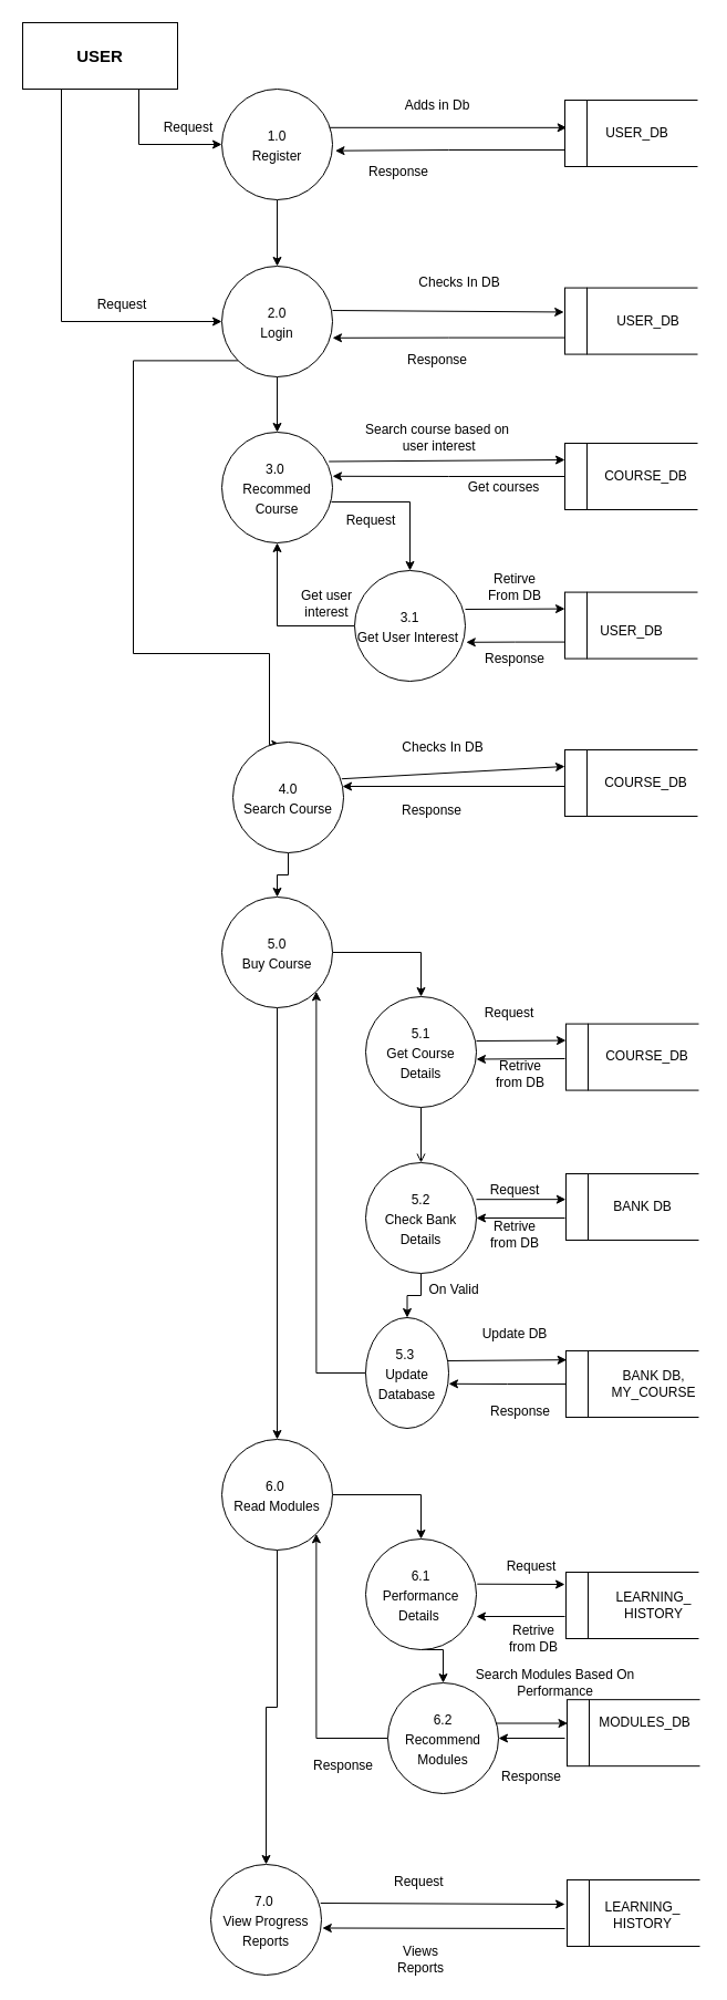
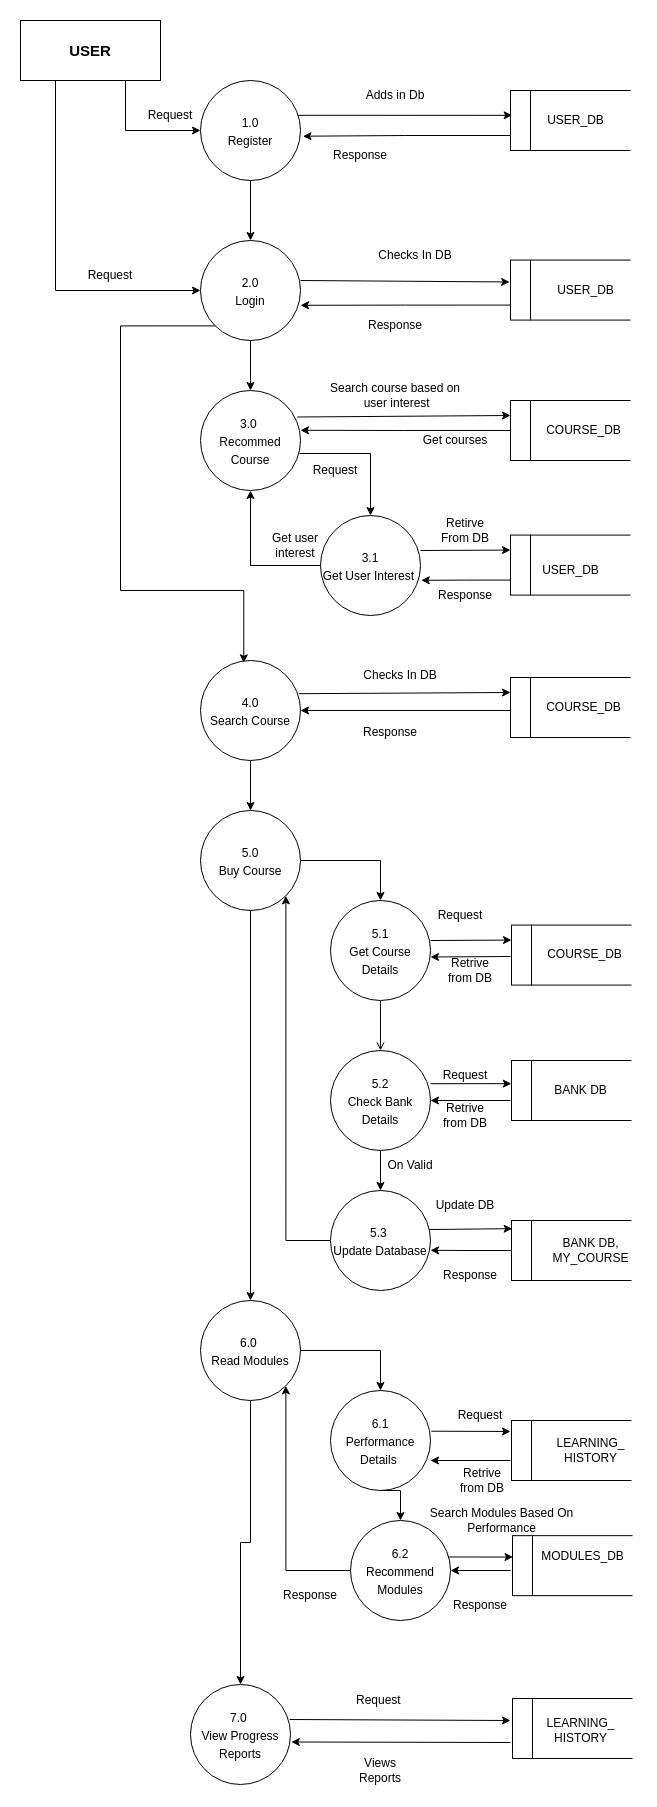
- <mxCell id="15" value="&lt;font style=&quot;font-size: 12px&quot;&gt;4.0&lt;br&gt;Search Course&lt;br&gt;&lt;/font&gt;" style="ellipse;whiteSpace=wrap;html=1;aspect=fixed;fontSize=15;" vertex="1" parent="1"><mxGeometry x="210" y="670" width="100" height="100" as="geometry" /></mxCell>
+ <mxCell id="15" value="&lt;font style=&quot;font-size: 12px&quot;&gt;4.0&lt;br&gt;Search Course&lt;br&gt;&lt;/font&gt;" style="ellipse;whiteSpace=wrap;html=1;aspect=fixed;fontSize=15;" vertex="1" parent="1"><mxGeometry x="200" y="660" width="100" height="100" as="geometry" /></mxCell>
- <mxCell id="24" value="&lt;font style=&quot;font-size: 12px&quot;&gt;5.3&amp;nbsp;&lt;br&gt;Update Database&lt;br&gt;&lt;/font&gt;" style="ellipse;whiteSpace=wrap;html=1;aspect=fixed;fontSize=15;" vertex="1" parent="1"><mxGeometry x="330" y="1190" width="75" height="100" as="geometry" /></mxCell>
+ <mxCell id="24" value="&lt;font style=&quot;font-size: 12px&quot;&gt;5.3&amp;nbsp;&lt;br&gt;Update Database&lt;br&gt;&lt;/font&gt;" style="ellipse;whiteSpace=wrap;html=1;aspect=fixed;fontSize=15;" vertex="1" parent="1"><mxGeometry x="330" y="1190" width="100" height="100" as="geometry" /></mxCell>
